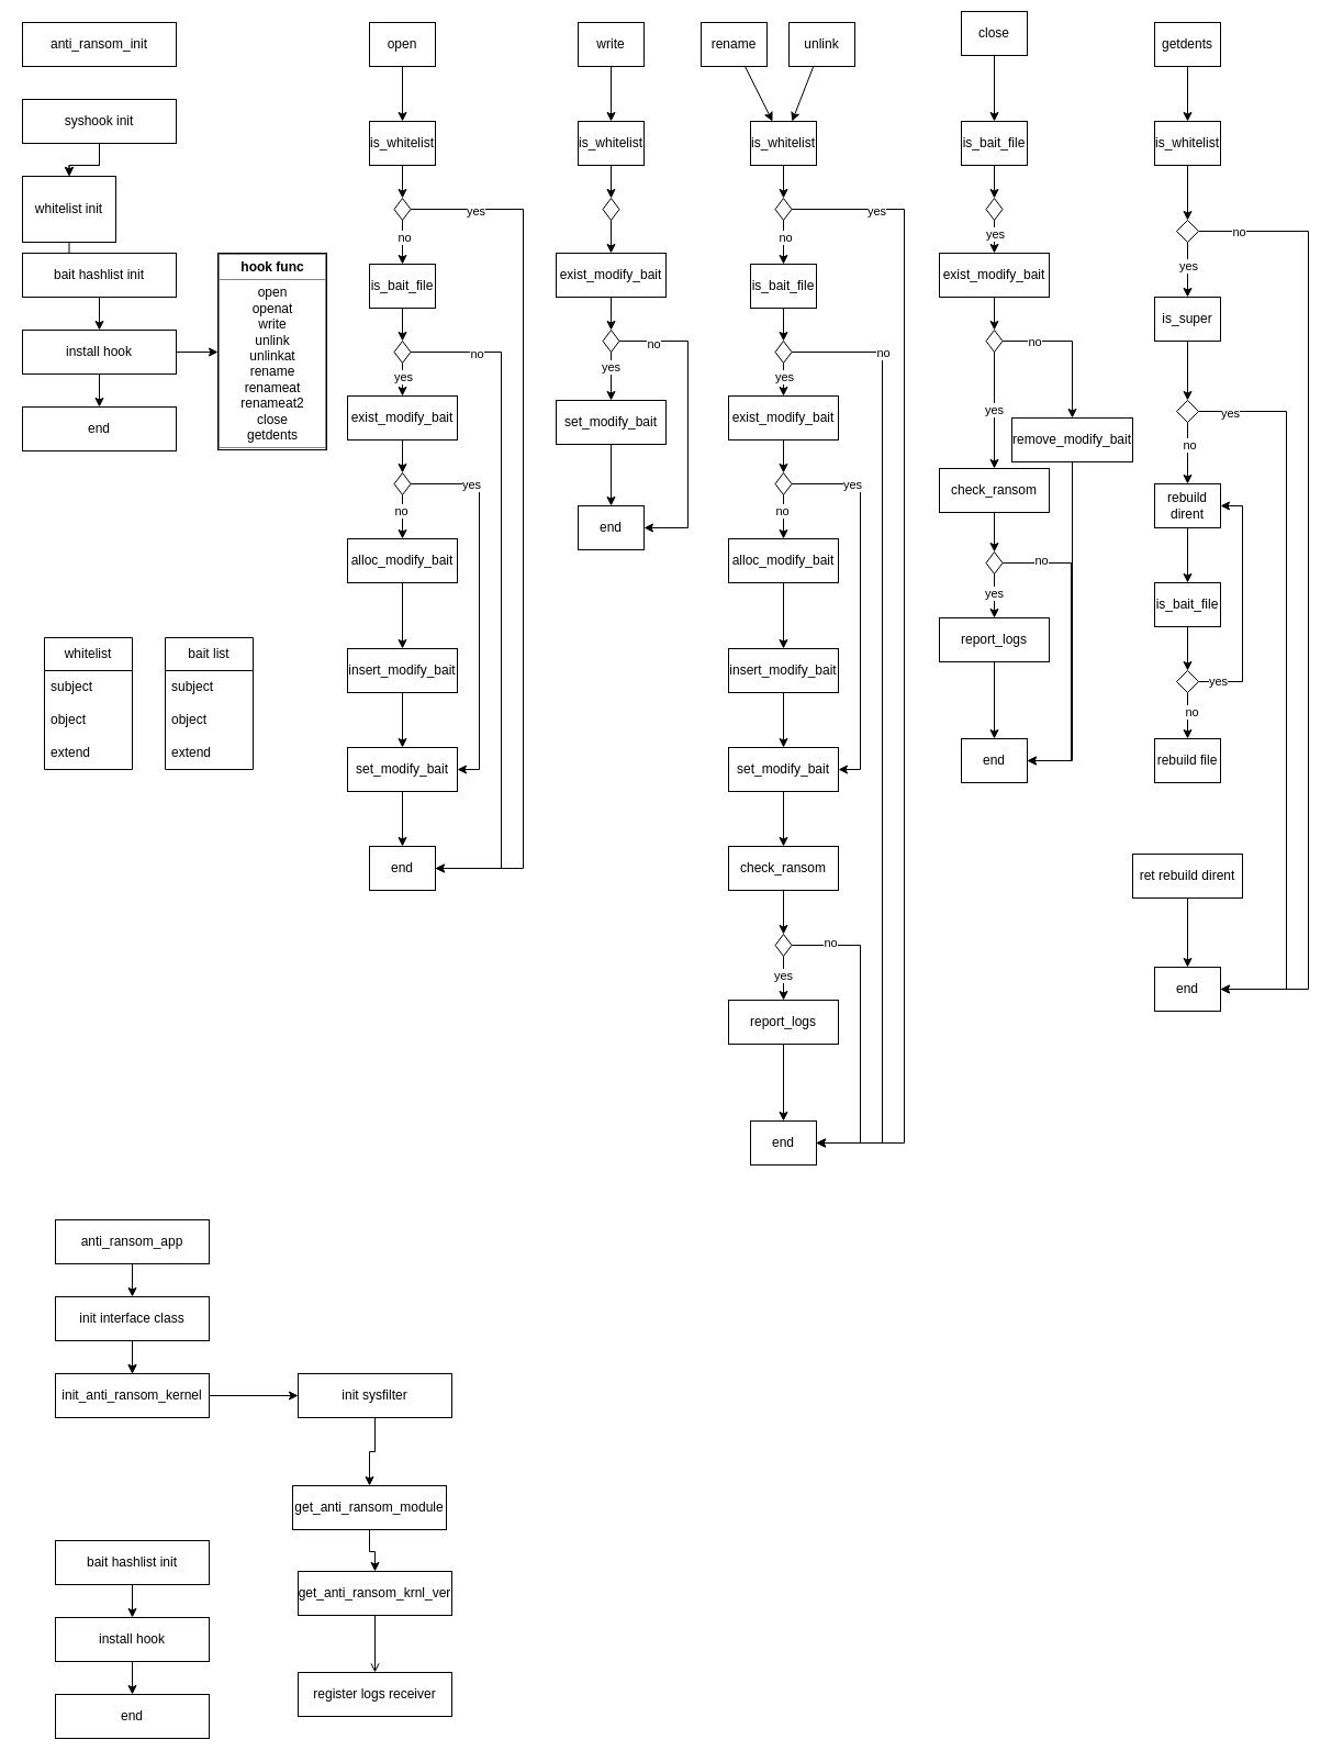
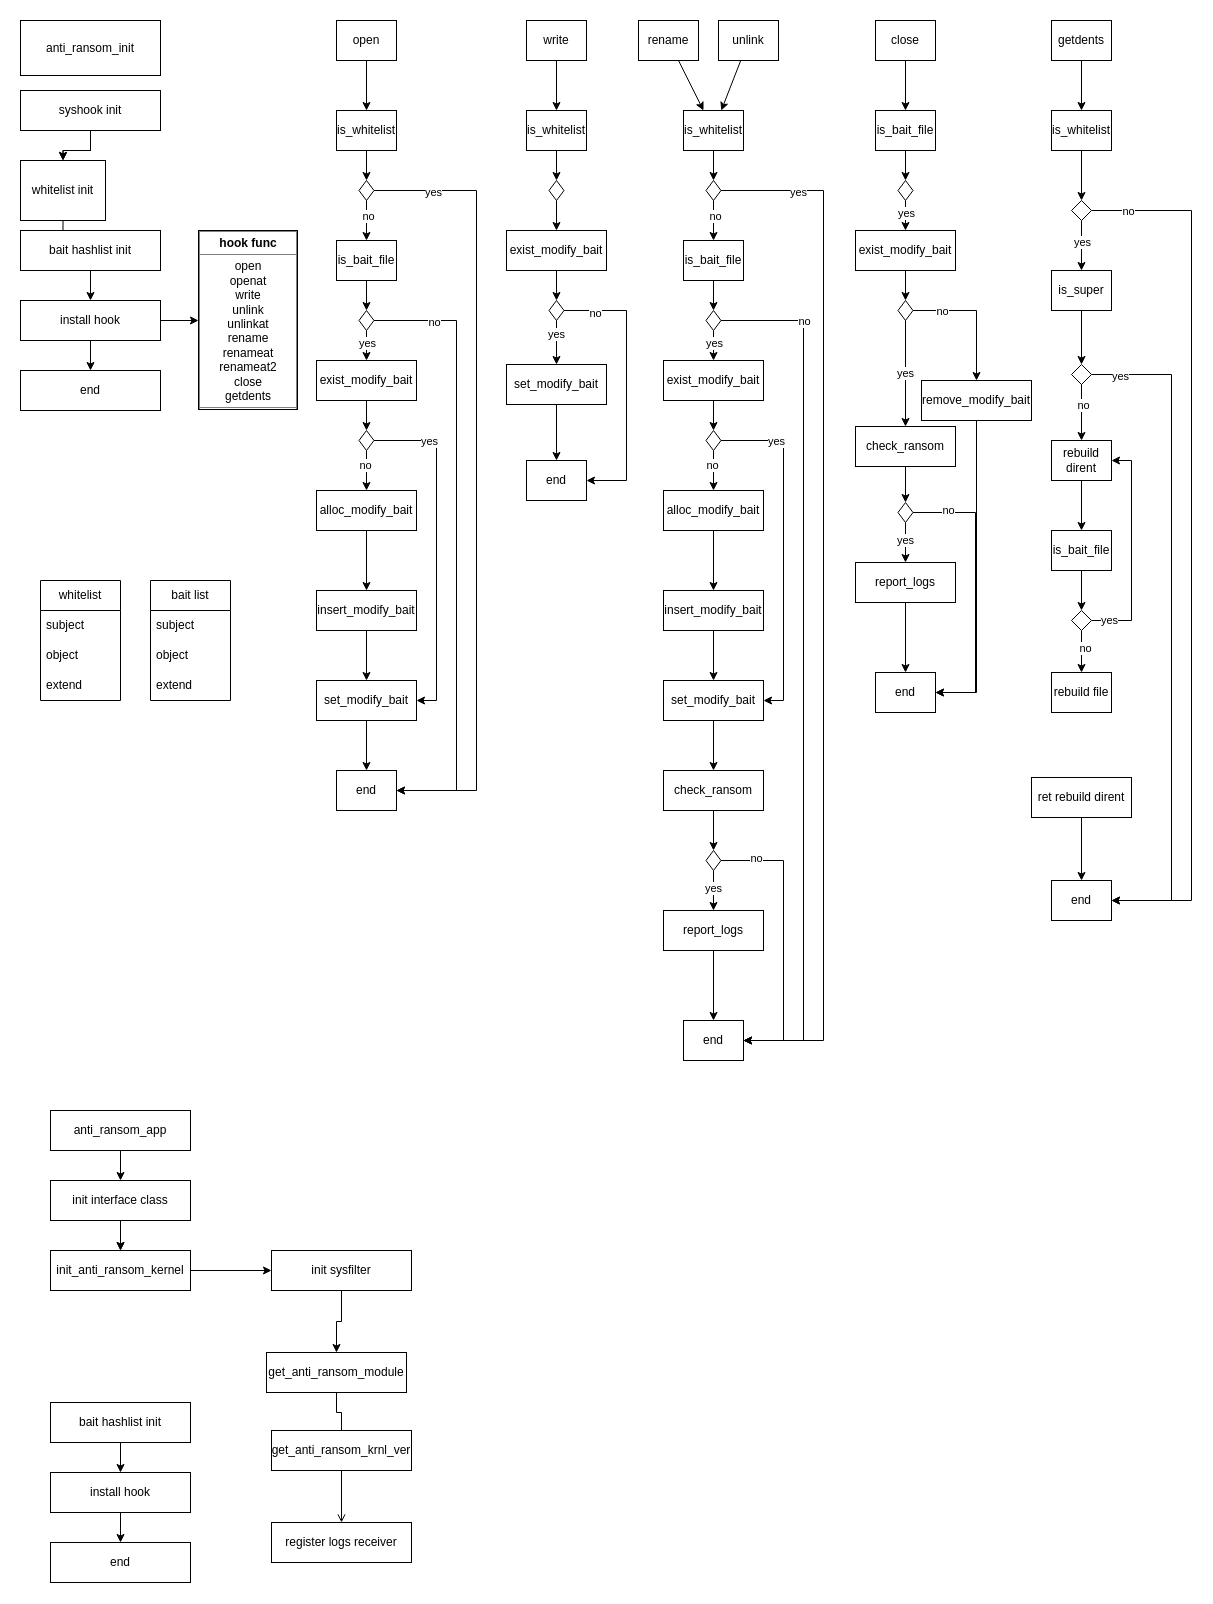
- <mxCell id="32" value="close" style="rounded=0;whiteSpace=wrap;html=1;" vertex="1" parent="1"><mxGeometry x="875" y="10" width="60" height="40" as="geometry" /></mxCell>
+ <mxCell id="32" value="close" style="rounded=0;whiteSpace=wrap;html=1;" vertex="1" parent="1"><mxGeometry x="875" y="20" width="60" height="40" as="geometry" /></mxCell>
- <mxCell id="7" value="anti_ransom_init" style="rounded=0;whiteSpace=wrap;html=1;" parent="1" vertex="1"><mxGeometry x="20" y="20" width="140" height="40" as="geometry" /></mxCell>
+ <mxCell id="7" value="anti_ransom_init" style="rounded=0;whiteSpace=wrap;html=1;" parent="1" vertex="1"><mxGeometry x="20" y="20" width="140" height="55" as="geometry" /></mxCell>
- <mxCell id="178" value="" style="edgeStyle=orthogonalEdgeStyle;rounded=0;orthogonalLoop=1;jettySize=auto;html=1;" edge="1" parent="1" source="179" target="181"><mxGeometry relative="1" as="geometry" /></mxCell>
+ <mxCell id="178" value="" style="edgeStyle=orthogonalEdgeStyle;rounded=0;orthogonalLoop=1;jettySize=auto;html=1;endArrow=none;" edge="1" parent="1" source="179" target="181"><mxGeometry relative="1" as="geometry" /></mxCell>
